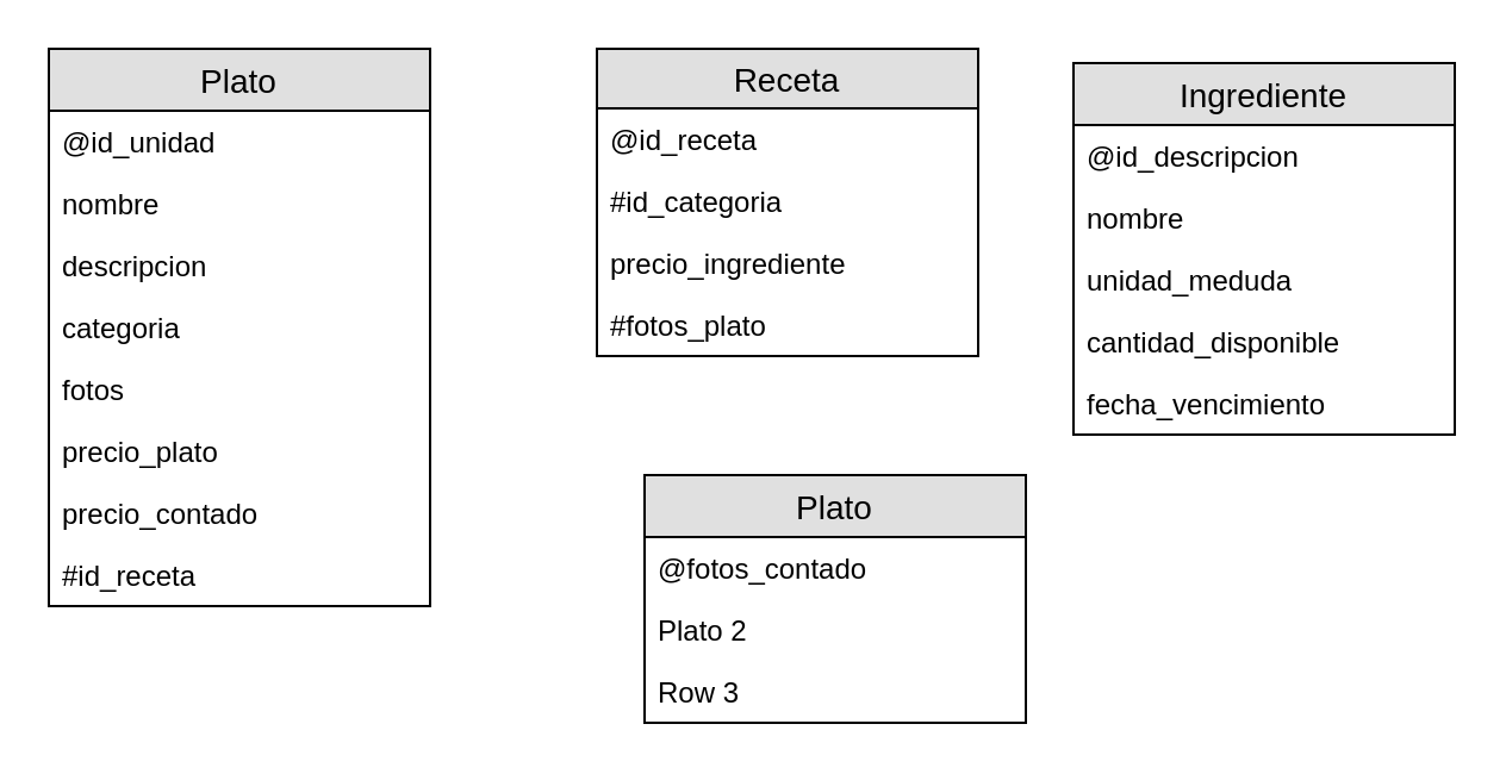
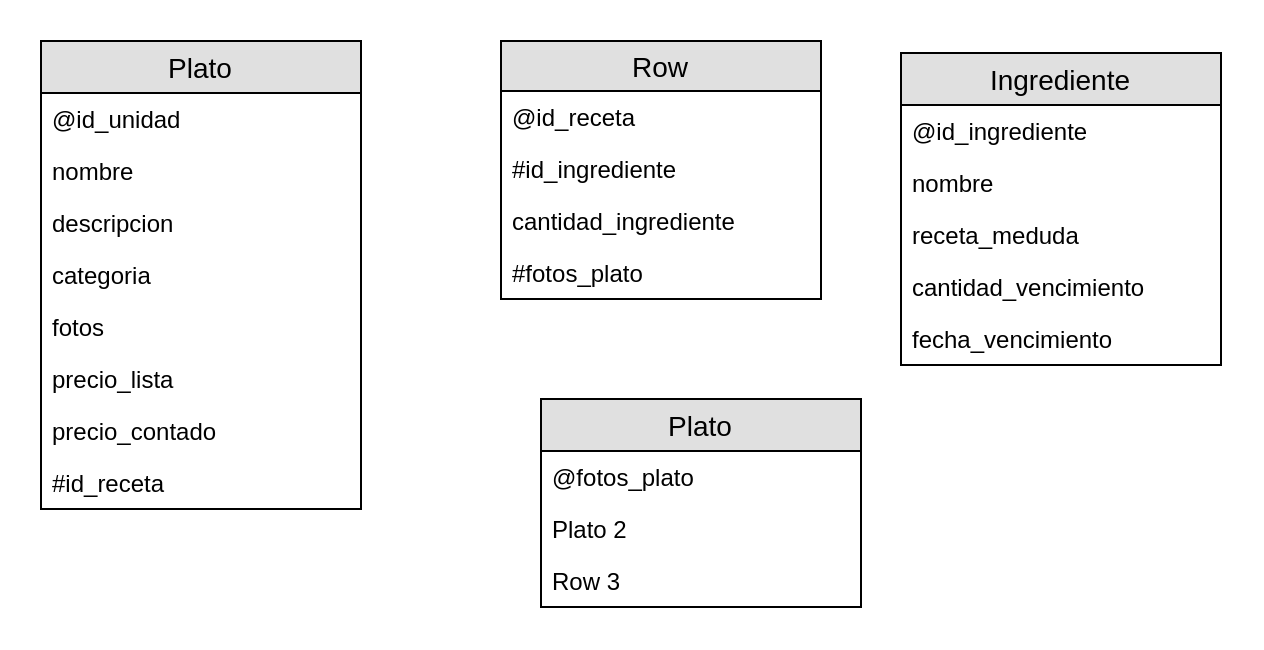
- <mxCell id="11" value="Receta" style="swimlane;fontStyle=0;childLayout=stackLayout;horizontal=1;startSize=25;fillColor=#e0e0e0;horizontalStack=0;resizeParent=1;resizeParentMax=0;resizeLast=0;collapsible=1;marginBottom=0;swimlaneFillColor=#ffffff;align=center;fontSize=14;" vertex="1" parent="1"><mxGeometry x="250" y="20" width="160" height="129" as="geometry" /></mxCell>
+ <mxCell id="11" value="Row" style="swimlane;fontStyle=0;childLayout=stackLayout;horizontal=1;startSize=25;fillColor=#e0e0e0;horizontalStack=0;resizeParent=1;resizeParentMax=0;resizeLast=0;collapsible=1;marginBottom=0;swimlaneFillColor=#ffffff;align=center;fontSize=14;" vertex="1" parent="1"><mxGeometry x="250" y="20" width="160" height="129" as="geometry" /></mxCell>
- <mxCell id="17" value="@id_descripcion" style="text;strokeColor=none;fillColor=none;spacingLeft=4;spacingRight=4;overflow=hidden;rotatable=0;points=[[0,0.5],[1,0.5]];portConstraint=eastwest;fontSize=12;" vertex="1" parent="16"><mxGeometry y="26" width="160" height="26" as="geometry" /></mxCell>
+ <mxCell id="17" value="@id_ingrediente" style="text;strokeColor=none;fillColor=none;spacingLeft=4;spacingRight=4;overflow=hidden;rotatable=0;points=[[0,0.5],[1,0.5]];portConstraint=eastwest;fontSize=12;" vertex="1" parent="16"><mxGeometry y="26" width="160" height="26" as="geometry" /></mxCell>
- <mxCell id="13" value="#id_categoria" style="text;strokeColor=none;fillColor=none;spacingLeft=4;spacingRight=4;overflow=hidden;rotatable=0;points=[[0,0.5],[1,0.5]];portConstraint=eastwest;fontSize=12;" vertex="1" parent="11"><mxGeometry y="51" width="160" height="26" as="geometry" /></mxCell>
+ <mxCell id="13" value="#id_ingrediente" style="text;strokeColor=none;fillColor=none;spacingLeft=4;spacingRight=4;overflow=hidden;rotatable=0;points=[[0,0.5],[1,0.5]];portConstraint=eastwest;fontSize=12;" vertex="1" parent="11"><mxGeometry y="51" width="160" height="26" as="geometry" /></mxCell>
- <mxCell id="14" value="precio_ingrediente" style="text;strokeColor=none;fillColor=none;spacingLeft=4;spacingRight=4;overflow=hidden;rotatable=0;points=[[0,0.5],[1,0.5]];portConstraint=eastwest;fontSize=12;" vertex="1" parent="11"><mxGeometry y="77" width="160" height="26" as="geometry" /></mxCell>
+ <mxCell id="14" value="cantidad_ingrediente" style="text;strokeColor=none;fillColor=none;spacingLeft=4;spacingRight=4;overflow=hidden;rotatable=0;points=[[0,0.5],[1,0.5]];portConstraint=eastwest;fontSize=12;" vertex="1" parent="11"><mxGeometry y="77" width="160" height="26" as="geometry" /></mxCell>
- <mxCell id="19" value="unidad_meduda" style="text;strokeColor=none;fillColor=none;spacingLeft=4;spacingRight=4;overflow=hidden;rotatable=0;points=[[0,0.5],[1,0.5]];portConstraint=eastwest;fontSize=12;" vertex="1" parent="16"><mxGeometry y="78" width="160" height="26" as="geometry" /></mxCell>
+ <mxCell id="19" value="receta_meduda" style="text;strokeColor=none;fillColor=none;spacingLeft=4;spacingRight=4;overflow=hidden;rotatable=0;points=[[0,0.5],[1,0.5]];portConstraint=eastwest;fontSize=12;" vertex="1" parent="16"><mxGeometry y="78" width="160" height="26" as="geometry" /></mxCell>
- <mxCell id="20" value="cantidad_disponible" style="text;strokeColor=none;fillColor=none;spacingLeft=4;spacingRight=4;overflow=hidden;rotatable=0;points=[[0,0.5],[1,0.5]];portConstraint=eastwest;fontSize=12;" vertex="1" parent="16"><mxGeometry y="104" width="160" height="26" as="geometry" /></mxCell>
+ <mxCell id="20" value="cantidad_vencimiento" style="text;strokeColor=none;fillColor=none;spacingLeft=4;spacingRight=4;overflow=hidden;rotatable=0;points=[[0,0.5],[1,0.5]];portConstraint=eastwest;fontSize=12;" vertex="1" parent="16"><mxGeometry y="104" width="160" height="26" as="geometry" /></mxCell>
- <mxCell id="8" value="precio_plato" style="text;strokeColor=none;fillColor=none;spacingLeft=4;spacingRight=4;overflow=hidden;rotatable=0;points=[[0,0.5],[1,0.5]];portConstraint=eastwest;fontSize=12;" vertex="1" parent="2"><mxGeometry y="156" width="160" height="26" as="geometry" /></mxCell>
+ <mxCell id="8" value="precio_lista" style="text;strokeColor=none;fillColor=none;spacingLeft=4;spacingRight=4;overflow=hidden;rotatable=0;points=[[0,0.5],[1,0.5]];portConstraint=eastwest;fontSize=12;" vertex="1" parent="2"><mxGeometry y="156" width="160" height="26" as="geometry" /></mxCell>
- <mxCell id="23" value="@fotos_contado" style="text;strokeColor=none;fillColor=none;spacingLeft=4;spacingRight=4;overflow=hidden;rotatable=0;points=[[0,0.5],[1,0.5]];portConstraint=eastwest;fontSize=12;" vertex="1" parent="22"><mxGeometry y="26" width="160" height="26" as="geometry" /></mxCell>
+ <mxCell id="23" value="@fotos_plato" style="text;strokeColor=none;fillColor=none;spacingLeft=4;spacingRight=4;overflow=hidden;rotatable=0;points=[[0,0.5],[1,0.5]];portConstraint=eastwest;fontSize=12;" vertex="1" parent="22"><mxGeometry y="26" width="160" height="26" as="geometry" /></mxCell>
